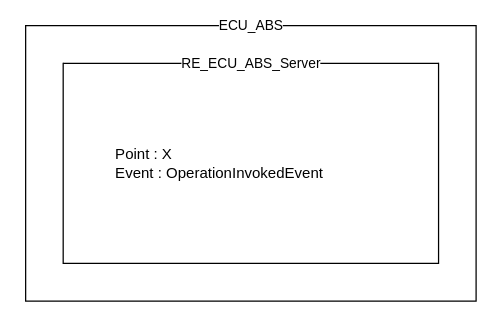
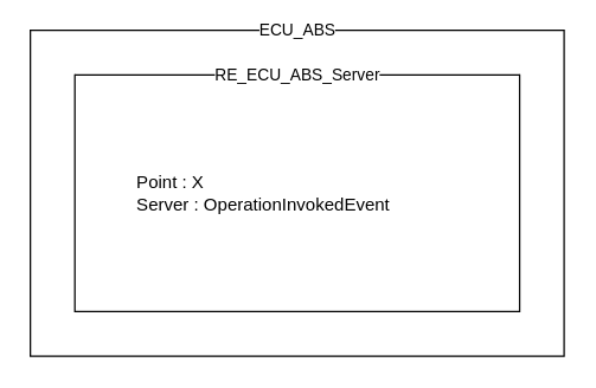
- <mxCell id="4" value="&lt;blockquote style=&quot;margin: 0 0 0 40px ; border: none ; padding: 0px&quot;&gt;Point : X&lt;br&gt;Event : OperationInvokedEvent&lt;/blockquote&gt;" style="shape=partialRectangle;whiteSpace=wrap;html=1;bottom=1;right=1;left=1;top=0;fillColor=none;routingCenterX=-0.5;align=left;" vertex="1" parent="1"><mxGeometry x="50" y="50" width="300" height="160" as="geometry" /></mxCell>
+ <mxCell id="4" value="&lt;blockquote style=&quot;margin: 0 0 0 40px ; border: none ; padding: 0px&quot;&gt;Point : X&lt;br&gt;Server : OperationInvokedEvent&lt;/blockquote&gt;" style="shape=partialRectangle;whiteSpace=wrap;html=1;bottom=1;right=1;left=1;top=0;fillColor=none;routingCenterX=-0.5;align=left;" vertex="1" parent="1"><mxGeometry x="50" y="50" width="300" height="160" as="geometry" /></mxCell>
